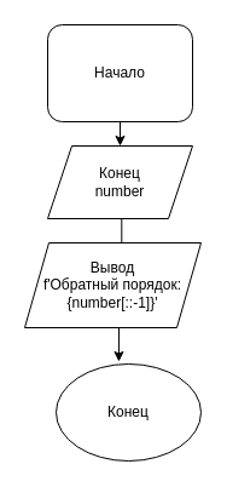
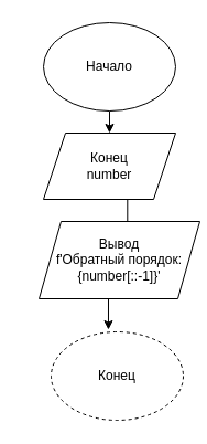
- <mxCell id="4" value="Начало" style="whiteSpace=wrap;html=1;rounded=1;" vertex="1" parent="1"><mxGeometry x="39" y="20" width="120" height="80" as="geometry" /></mxCell>
+ <mxCell id="4" value="Начало" style="ellipse;whiteSpace=wrap;html=1;" vertex="1" parent="1"><mxGeometry x="39" y="20" width="120" height="80" as="geometry" /></mxCell>
- <mxCell id="8" value="Вывод&lt;br&gt;f'Обратный порядок: {number[::-1]}'" style="shape=parallelogram;perimeter=parallelogramPerimeter;whiteSpace=wrap;html=1;fixedSize=1;" vertex="1" parent="1"><mxGeometry x="20" y="200" width="146" height="70" as="geometry" /></mxCell>
+ <mxCell id="8" value="Вывод&lt;br&gt;f'Обратный порядок: {number[::-1]}'" style="shape=parallelogram;perimeter=parallelogramPerimeter;whiteSpace=wrap;html=1;fixedSize=1;" vertex="1" parent="1"><mxGeometry x="35" y="200" width="146" height="70" as="geometry" /></mxCell>
- <mxCell id="2" value="Конец" style="ellipse;whiteSpace=wrap;html=1;" vertex="1" parent="1"><mxGeometry x="46" y="300" width="120" height="80" as="geometry" /></mxCell>
+ <mxCell id="2" value="Конец" style="ellipse;whiteSpace=wrap;html=1;dashed=1;" vertex="1" parent="1"><mxGeometry x="46" y="300" width="120" height="80" as="geometry" /></mxCell>
